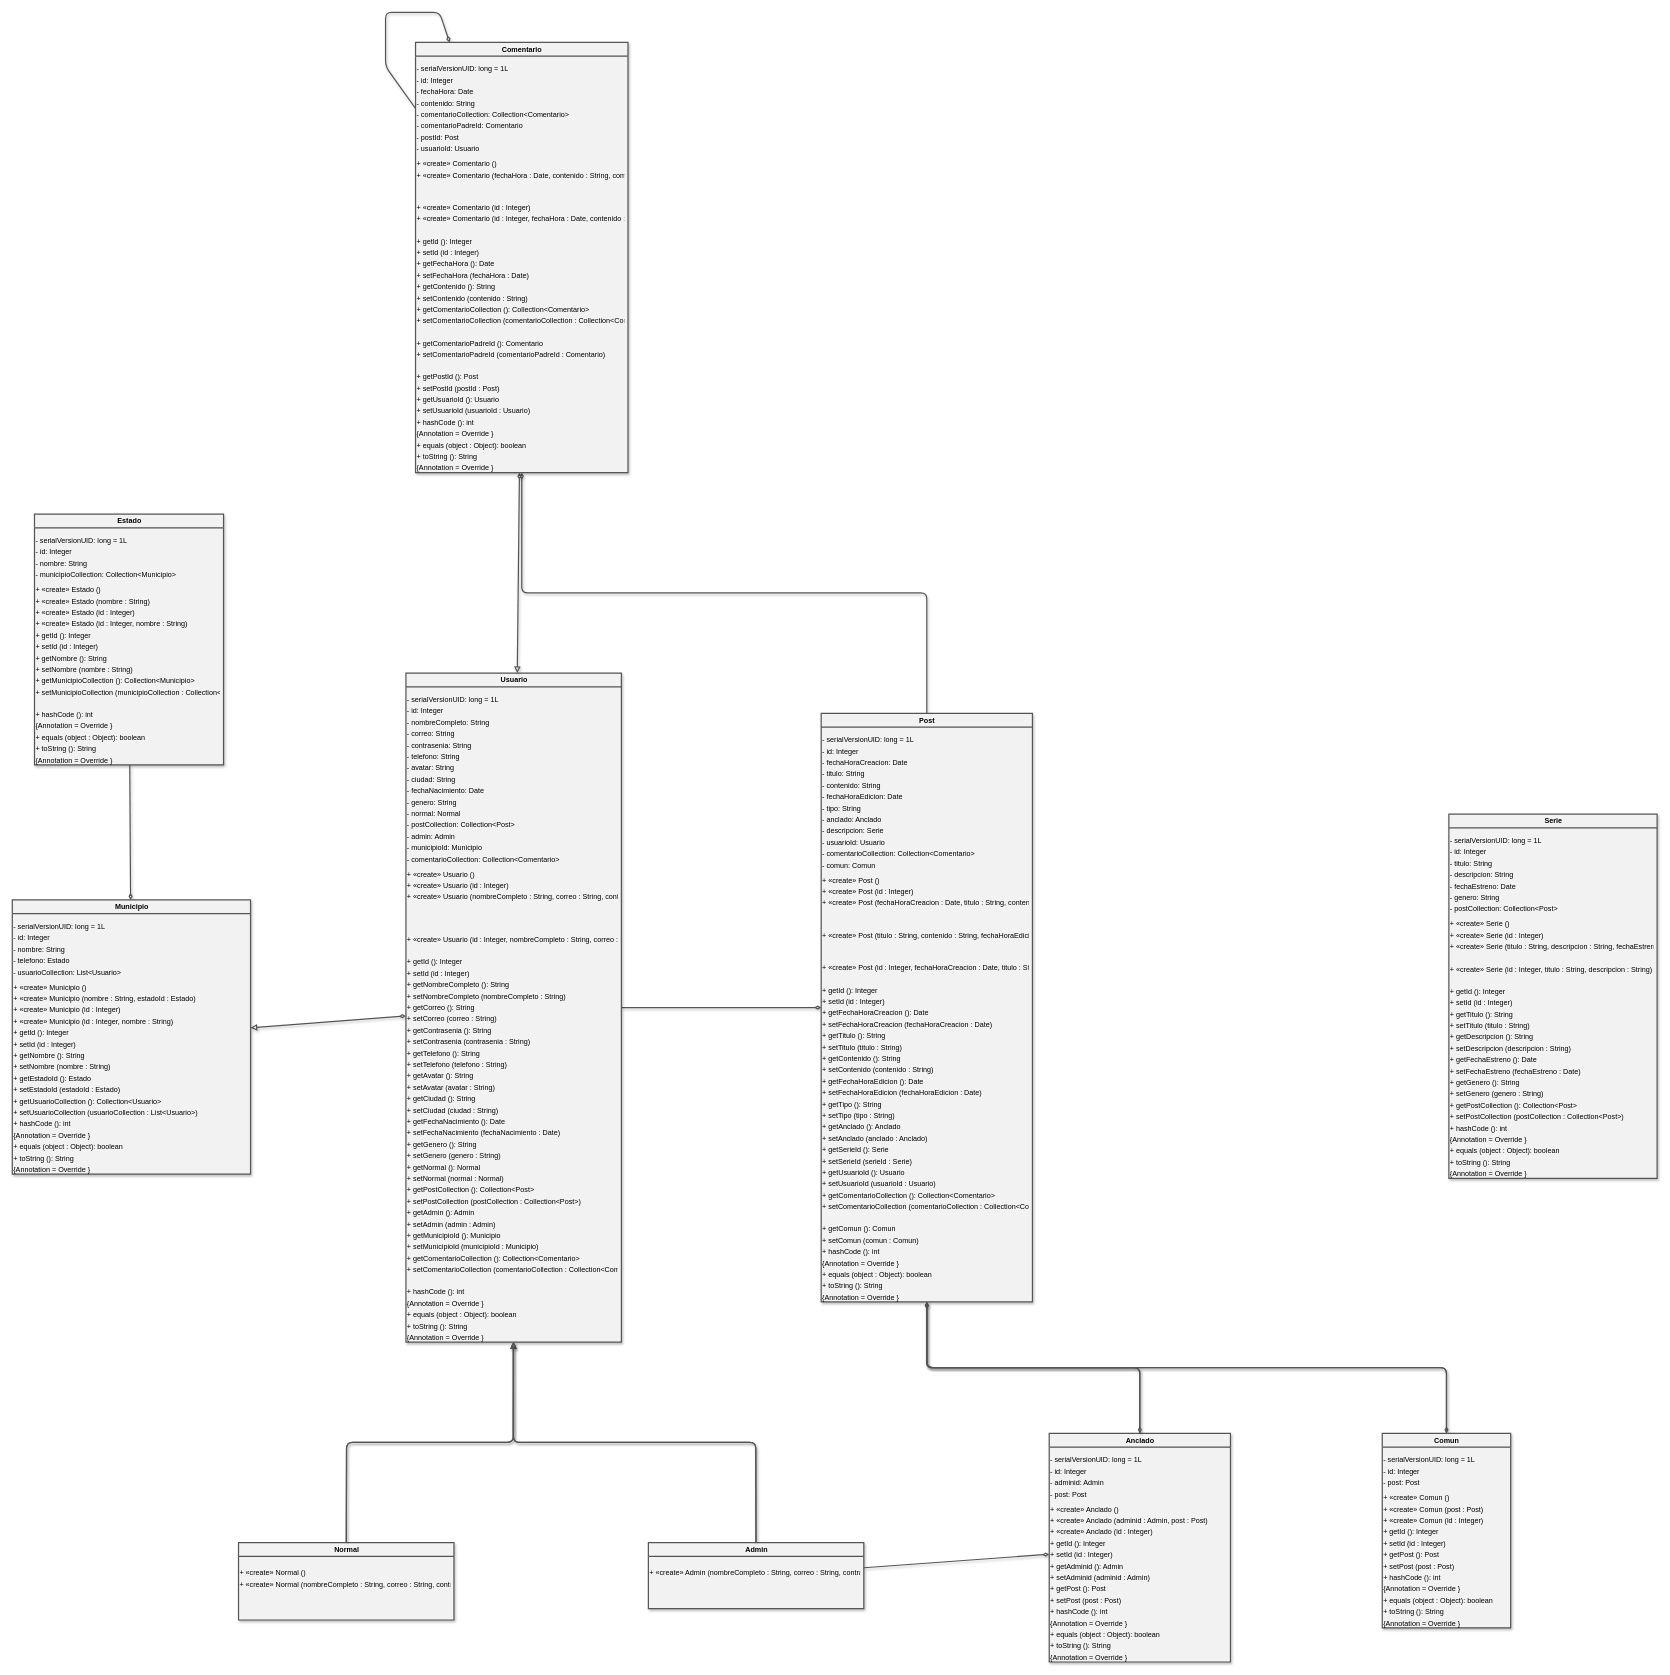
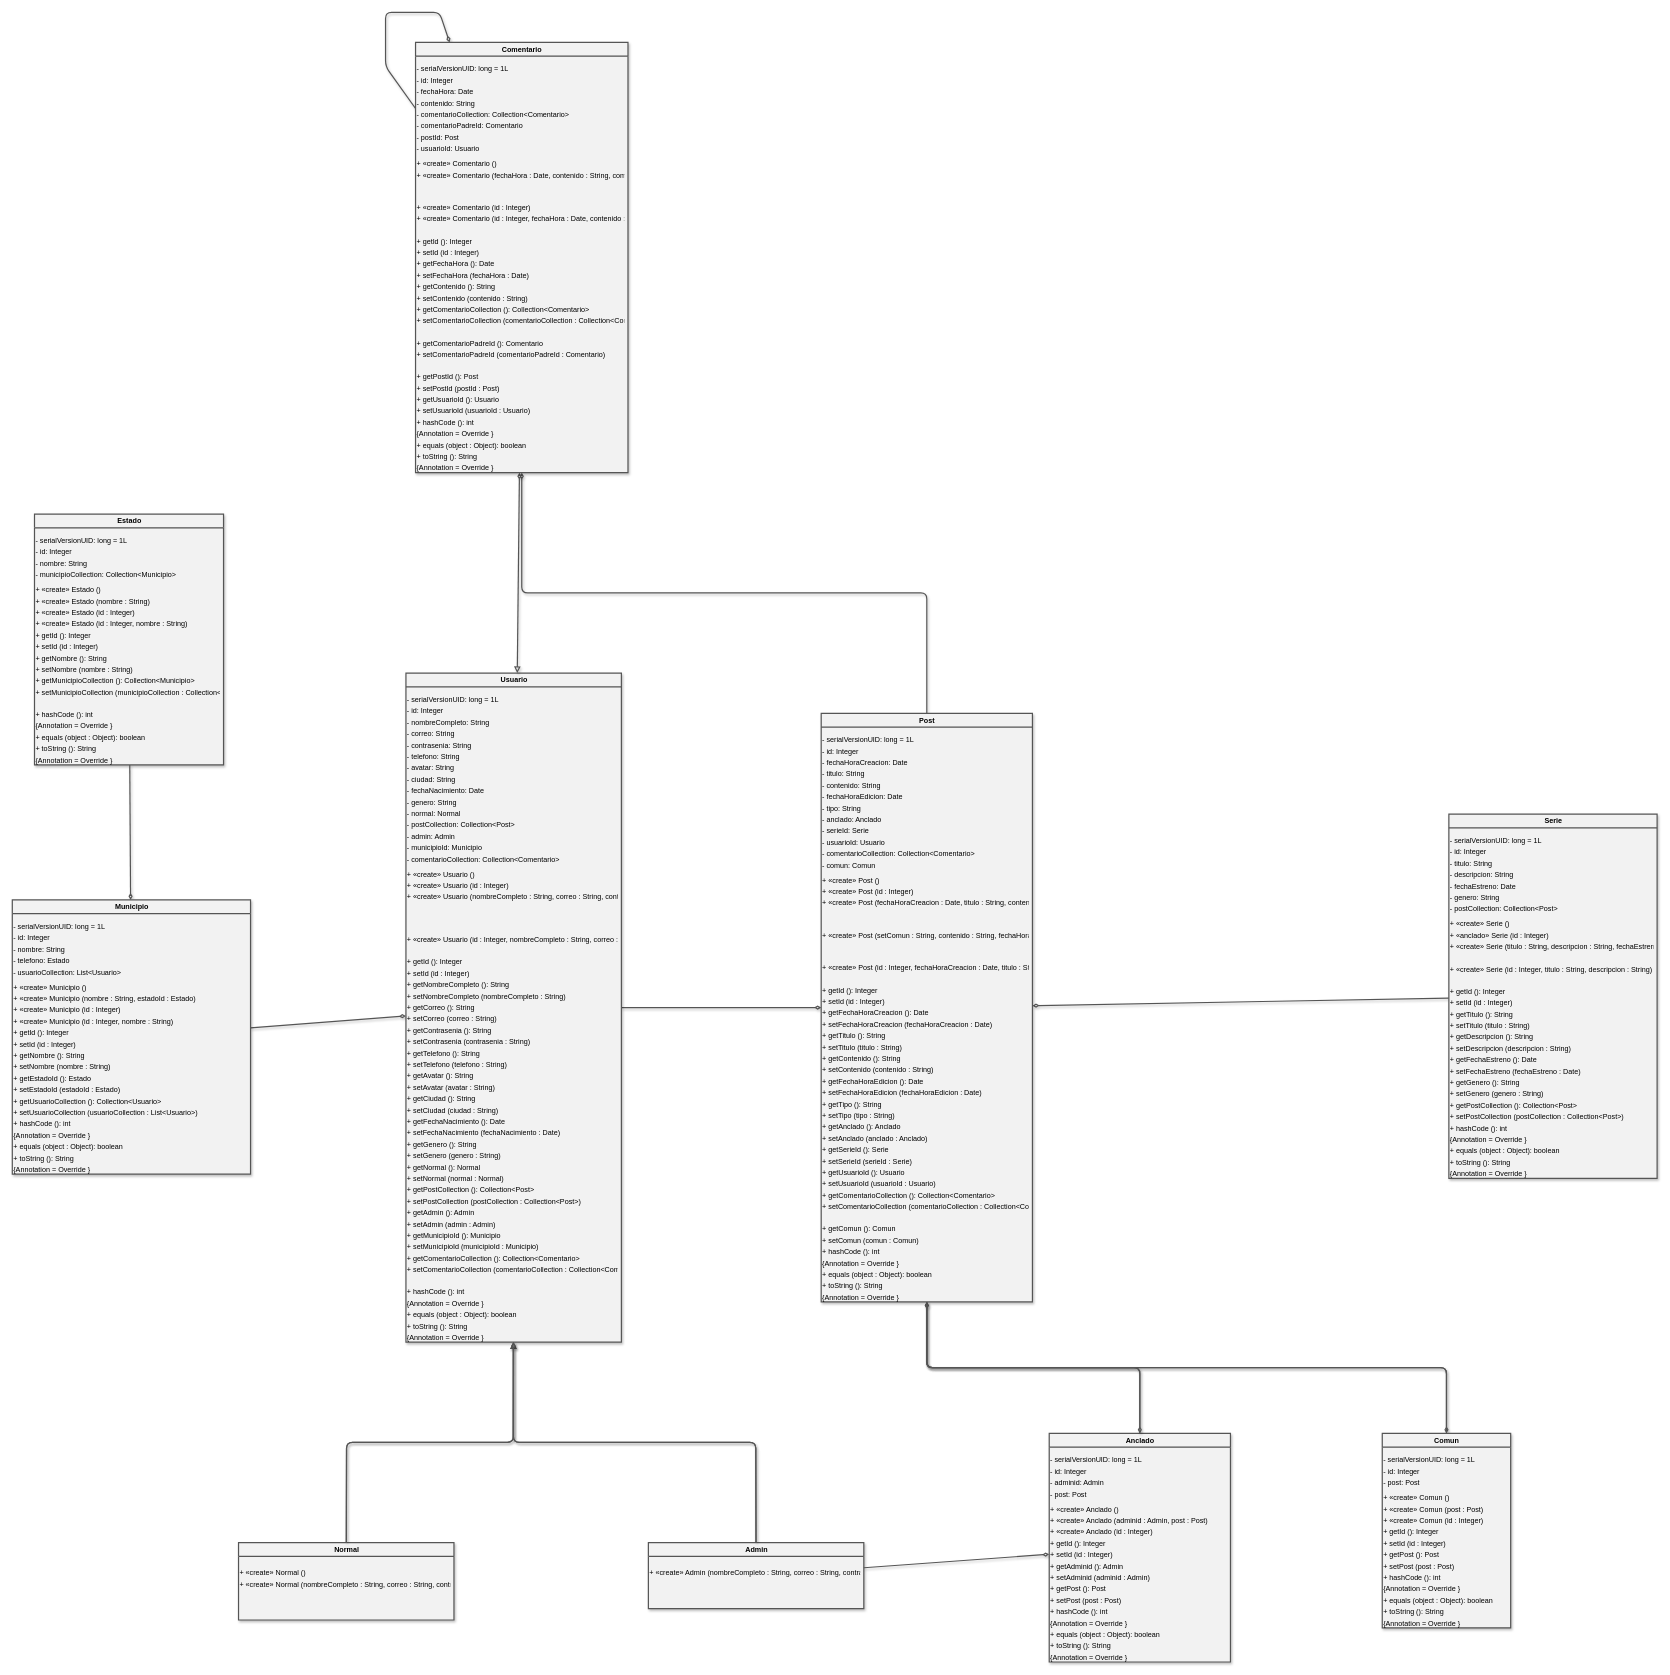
- <mxCell id="118" parent="109" value="- descripcion: Serie" style="text;portConstraint=eastwest;overflow=hidden;rotatable=0;" vertex="1"><mxGeometry y="182.826" width="346" height="19" as="geometry" /></mxCell>
+ <mxCell id="118" parent="109" value="- serieId: Serie" style="text;portConstraint=eastwest;overflow=hidden;rotatable=0;" vertex="1"><mxGeometry y="182.826" width="346" height="19" as="geometry" /></mxCell>
- <mxCell id="125" parent="109" value="+ «create» Post (titulo : String, contenido : String, fechaHoraEdicion : Date, tipo : String, serieId : Serie, usuarioId : Usuario)" style="text;portConstraint=eastwest;overflow=hidden;rotatable=0;" vertex="1"><mxGeometry y="356.826" width="346" height="54" as="geometry" /></mxCell>
+ <mxCell id="125" parent="109" value="+ «create» Post (setComun : String, contenido : String, fechaHoraEdicion : Date, tipo : String, serieId : Serie, usuarioId : Usuario)" style="text;portConstraint=eastwest;overflow=hidden;rotatable=0;" vertex="1"><mxGeometry y="356.826" width="346" height="54" as="geometry" /></mxCell>
- <mxCell id="164" parent="155" value="+ «create» Serie (id : Integer)" style="text;portConstraint=eastwest;overflow=hidden;rotatable=0;" vertex="1"><mxGeometry y="188.826" width="341" height="19" as="geometry" /></mxCell>
+ <mxCell id="164" parent="155" value="+ «anclado» Serie (id : Integer)" style="text;portConstraint=eastwest;overflow=hidden;rotatable=0;" vertex="1"><mxGeometry y="188.826" width="341" height="19" as="geometry" /></mxCell>
+ <mxCell id="5" parent="1" value="" style="startArrow=diamondThin;startFill=0;endArrow=none;endFill=0;html=1;strokeColor=#555555;strokeWidth=2;shadow=1;fillColor=#F2F2F2;swimlaneFillColor=#F2F2F2;" edge="1" source="109" target="155"><mxGeometry x="1193" y="2138" width="695.022" height="58.913" as="geometry"><mxPoint x="1720" y="1659" as="sourcePoint" /><mxPoint x="2414" y="1660" as="targetPoint" /></mxGeometry></mxCell>
- <mxCell id="85" parent="1" value="" style="startArrow=diamondThin;startFill=0;endArrow=block;endFill=0;html=1;strokeColor=#555555;strokeWidth=2;shadow=1;fillColor=#F2F2F2;swimlaneFillColor=#F2F2F2;" edge="1" source="32" target="204"><mxGeometry x="-110" y="2207" width="260" height="58.913" as="geometry"><mxPoint x="676" y="1728" as="sourcePoint" /><mxPoint x="417" y="1728" as="targetPoint" /></mxGeometry></mxCell>
+ <mxCell id="85" parent="1" value="" style="startArrow=diamondThin;startFill=0;endArrow=none;endFill=0;html=1;strokeColor=#555555;strokeWidth=2;shadow=1;fillColor=#F2F2F2;swimlaneFillColor=#F2F2F2;" edge="1" source="32" target="204"><mxGeometry x="-110" y="2207" width="260" height="58.913" as="geometry"><mxPoint x="676" y="1728" as="sourcePoint" /><mxPoint x="417" y="1728" as="targetPoint" /></mxGeometry></mxCell>
